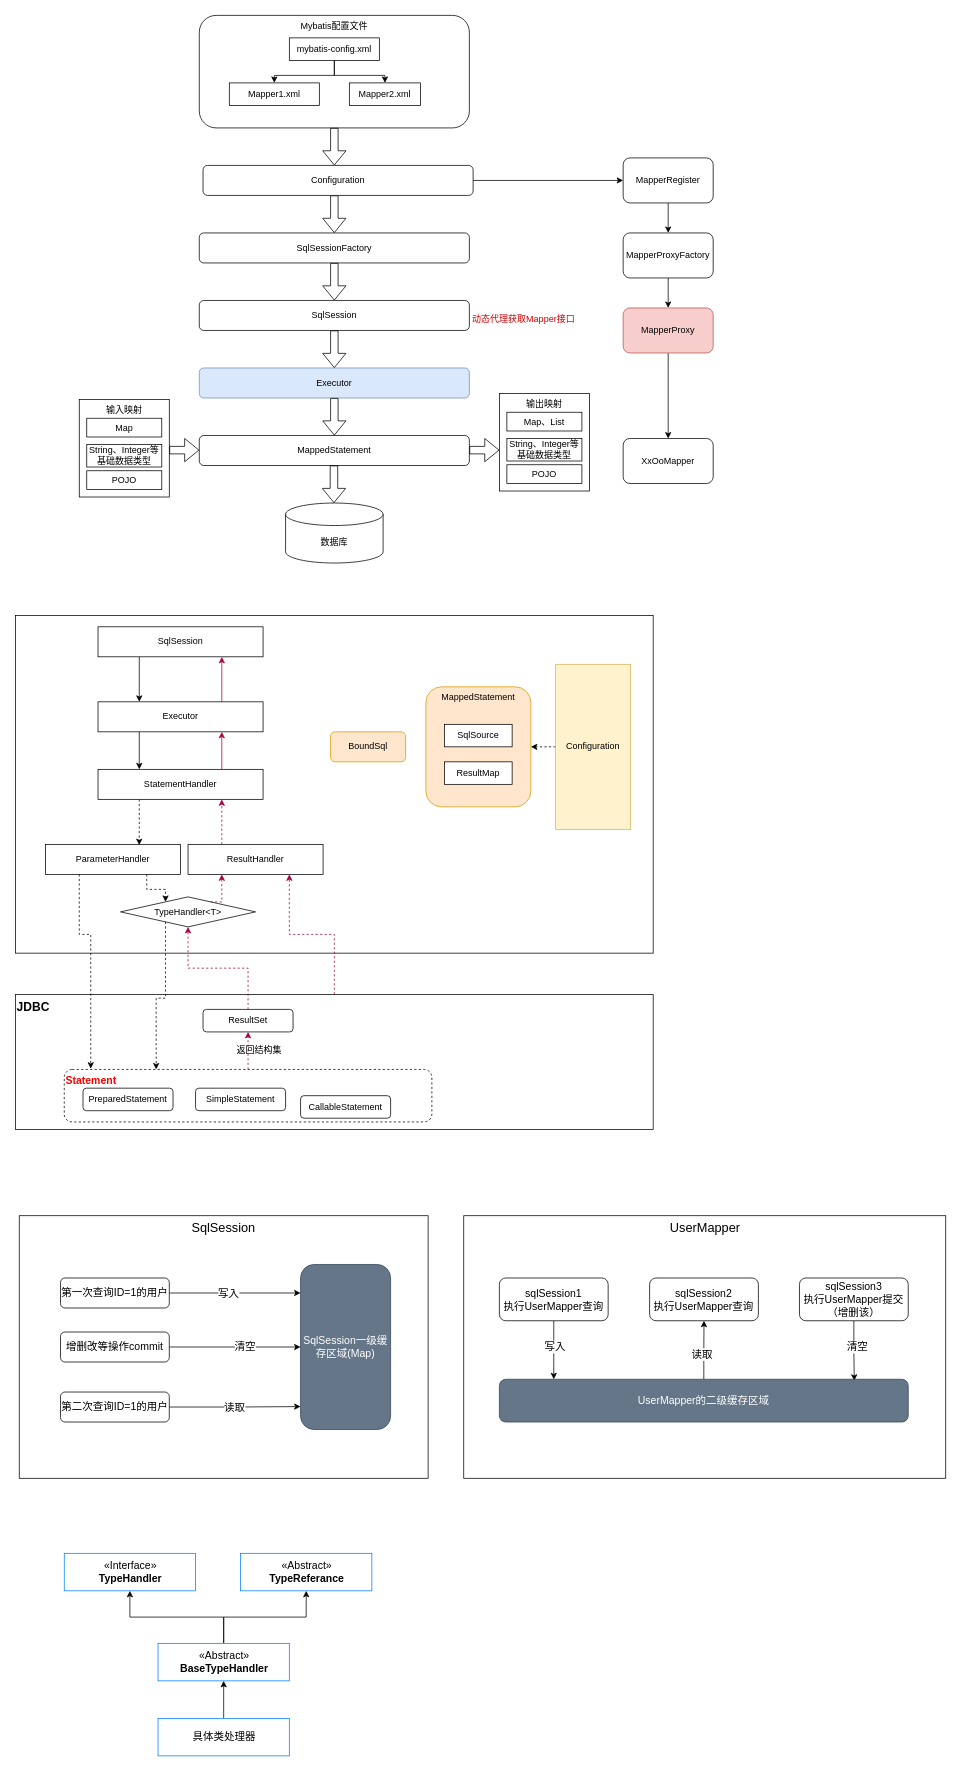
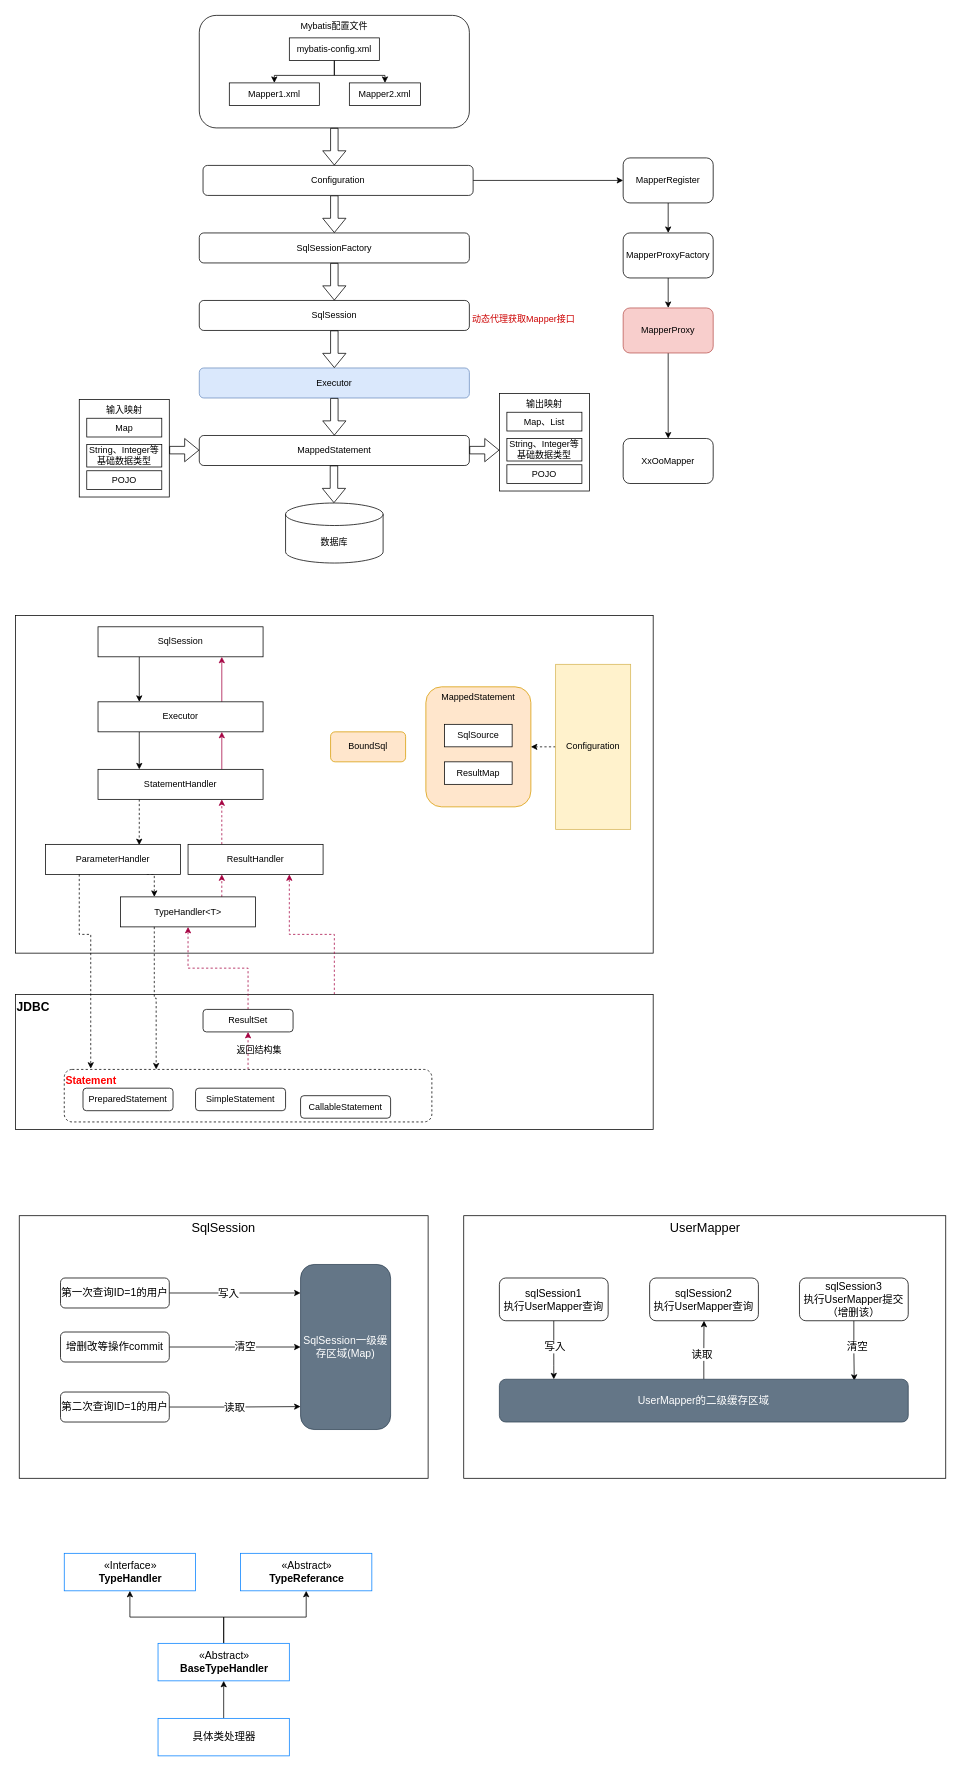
- <mxCell id="42" value="TypeHandler&amp;lt;T&amp;gt;" style="rhombus;whiteSpace=wrap;html=1;" parent="1" vertex="1"><mxGeometry x="160" y="1195" width="180" height="40" as="geometry" /></mxCell>
+ <mxCell id="42" value="TypeHandler&amp;lt;T&amp;gt;" style="rounded=0;whiteSpace=wrap;html=1;" parent="1" vertex="1"><mxGeometry x="160" y="1195" width="180" height="40" as="geometry" /></mxCell>
